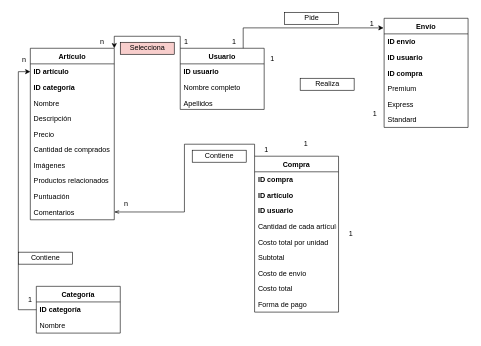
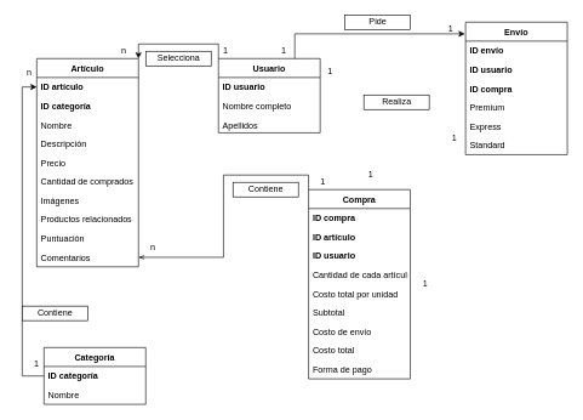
- <mxCell id="4" value="Selecciona" style="html=1;fillColor=#f8cecc;" parent="1" vertex="1"><mxGeometry x="200" y="70" width="90" height="20" as="geometry" /></mxCell>
+ <mxCell id="4" value="Selecciona" style="html=1;" parent="1" vertex="1"><mxGeometry x="200" y="70" width="90" height="20" as="geometry" /></mxCell>
